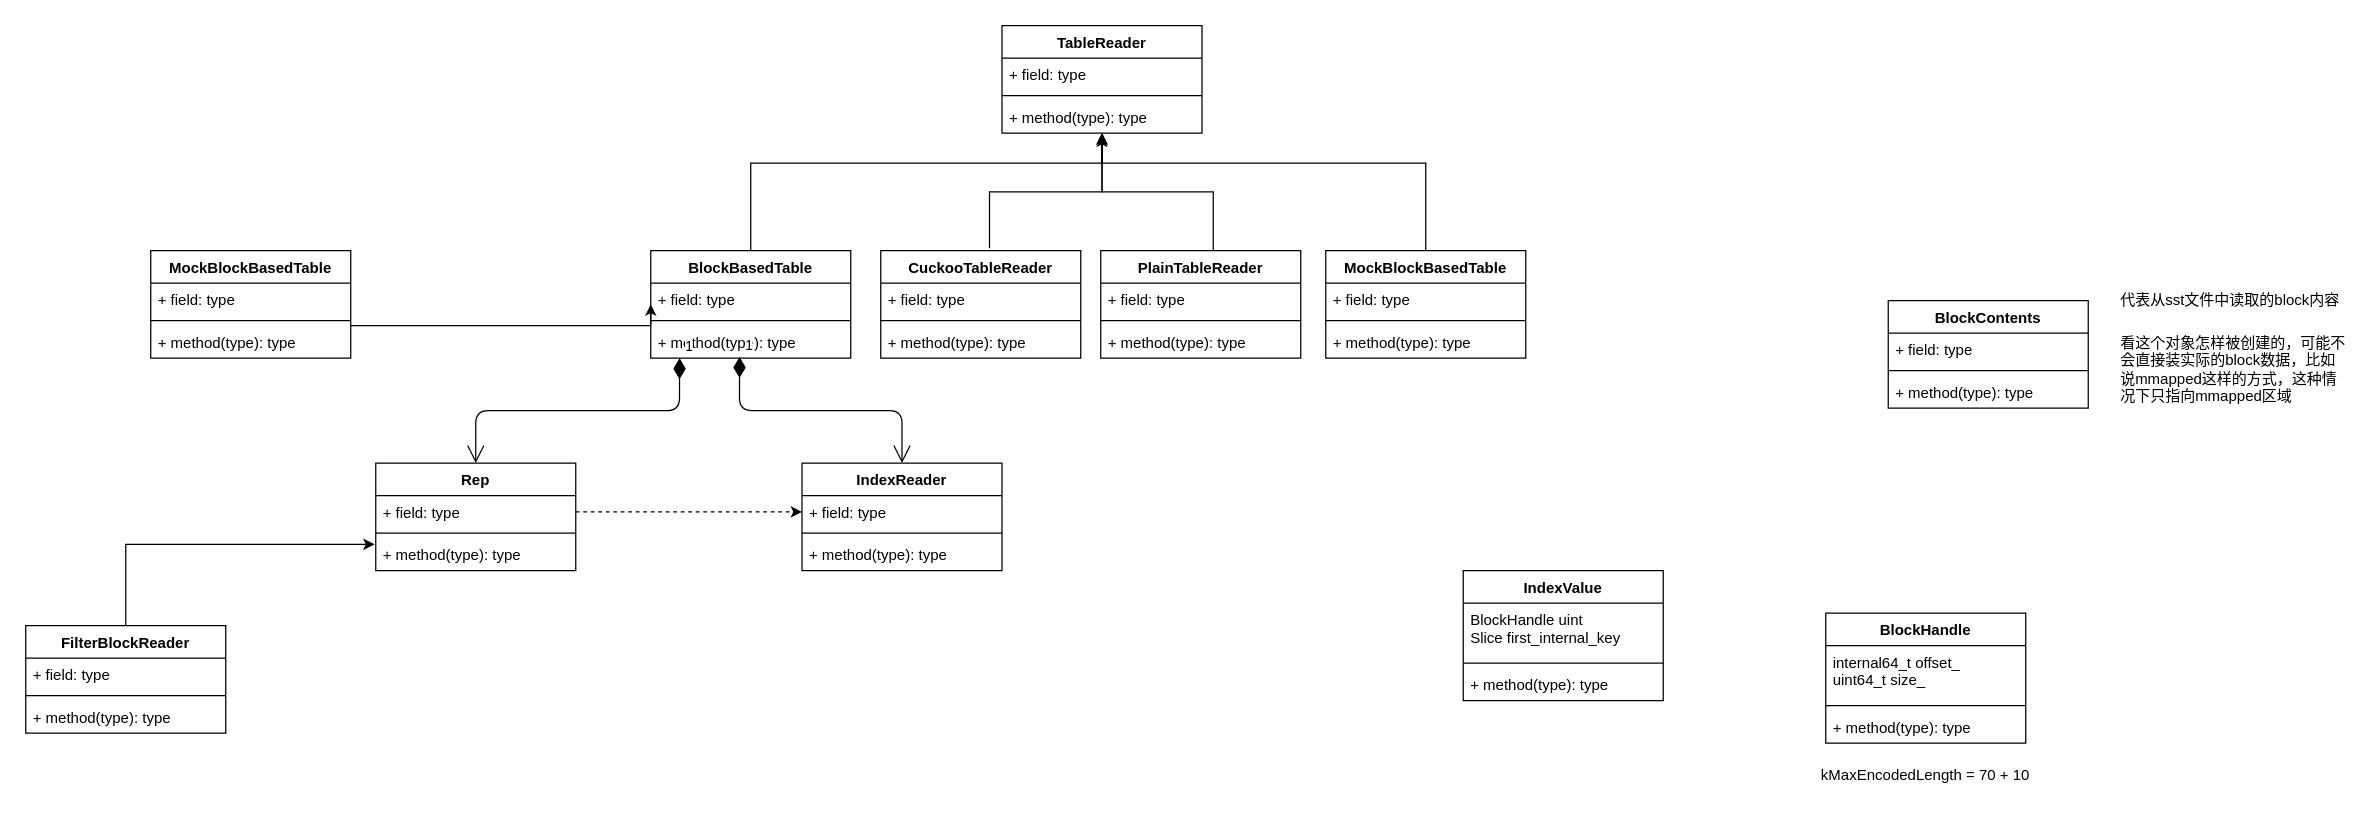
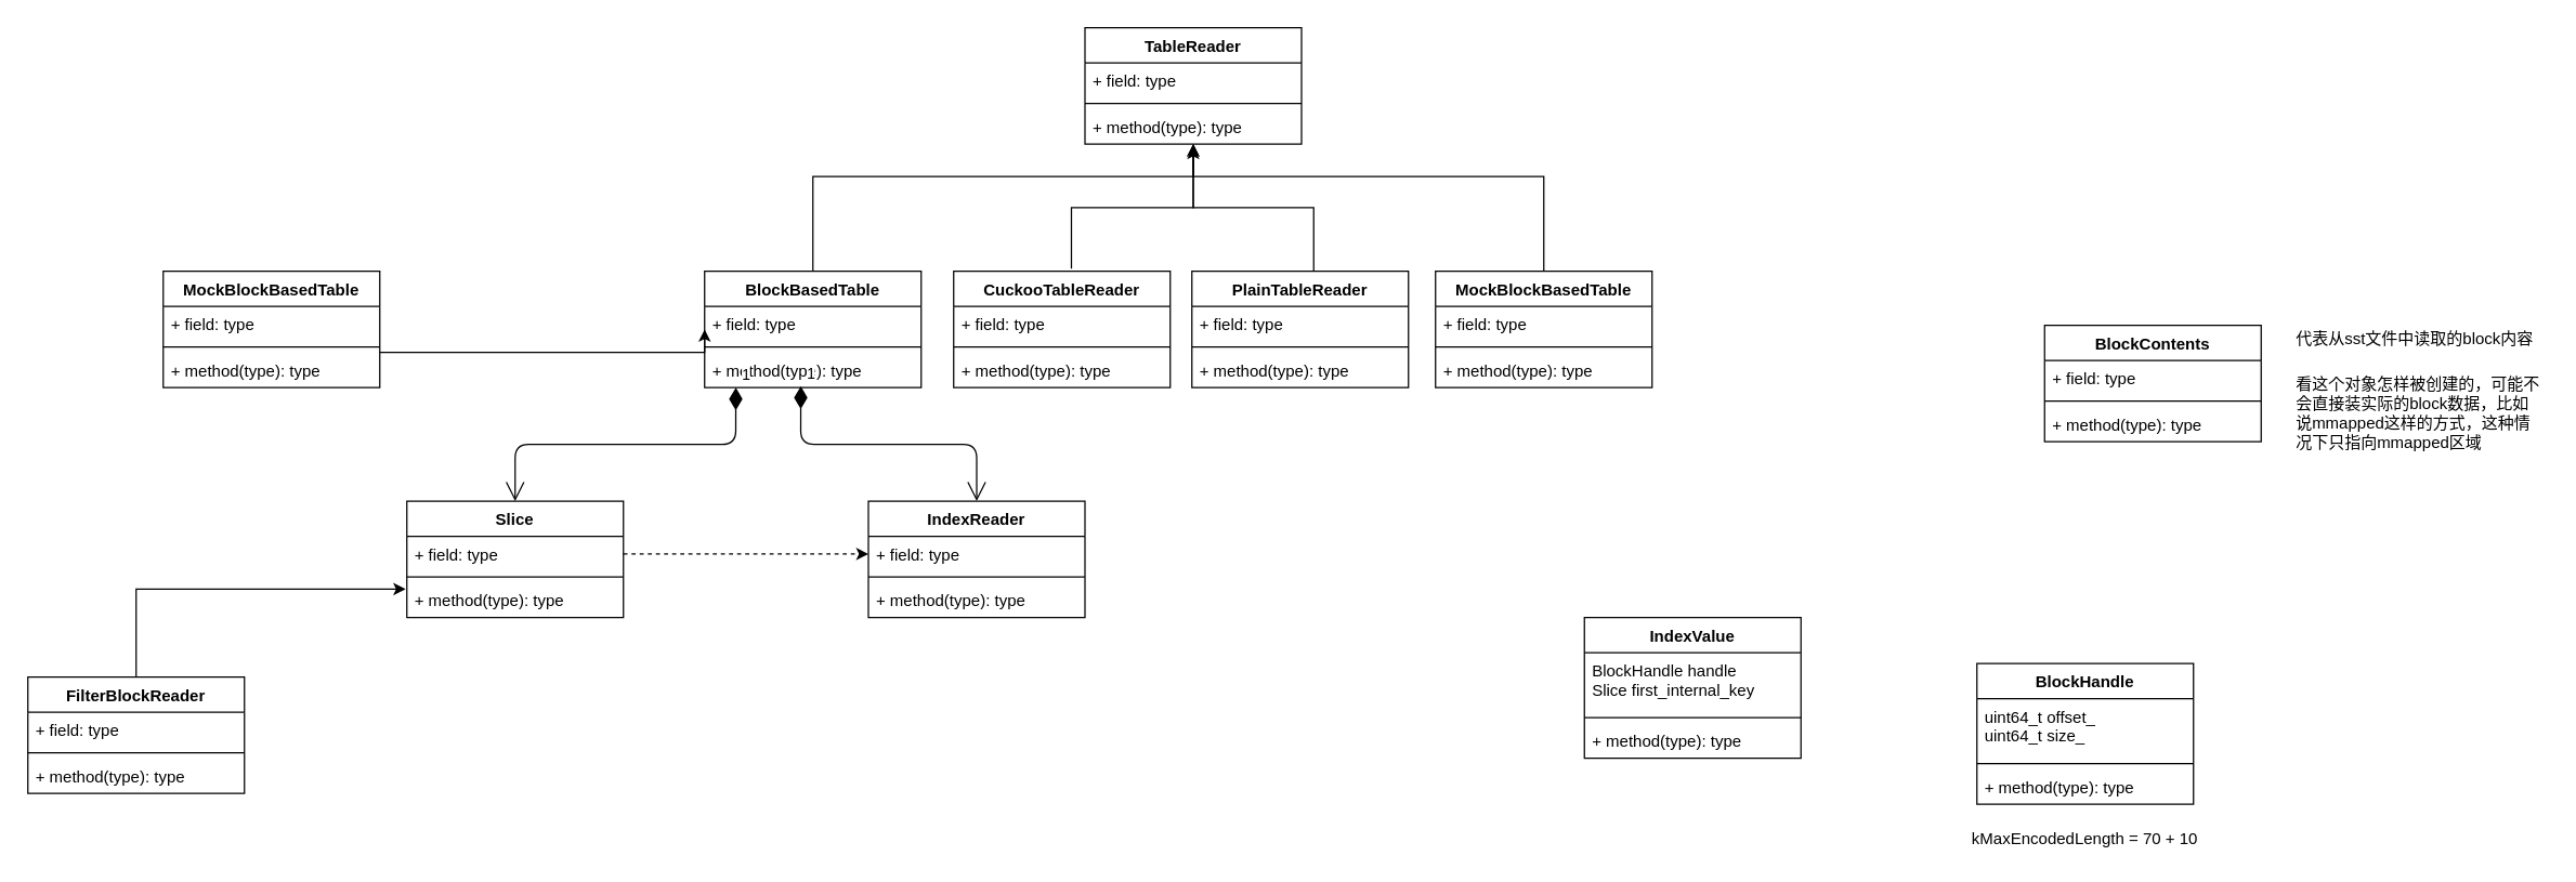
- <mxCell id="51" value="&lt;h1&gt;&lt;span style=&quot;font-weight: normal&quot;&gt;&lt;font style=&quot;font-size: 12px&quot;&gt;代表从sst文件中读取的block内容&lt;/font&gt;&lt;/span&gt;&lt;/h1&gt;&lt;div&gt;看这个对象怎样被创建的，可能不会直接装实际的block数据，比如说mmapped这样的方式，这种情况下只指向mmapped区域&lt;/div&gt;" style="text;html=1;strokeColor=none;fillColor=none;spacing=5;spacingTop=-20;whiteSpace=wrap;overflow=hidden;rounded=0;" vertex="1" parent="1"><mxGeometry x="1691" y="216" width="190" height="120" as="geometry" /></mxCell>
+ <mxCell id="51" value="&lt;h1&gt;&lt;span style=&quot;font-weight: normal&quot;&gt;&lt;font style=&quot;font-size: 12px&quot;&gt;代表从sst文件中读取的block内容&lt;/font&gt;&lt;/span&gt;&lt;/h1&gt;&lt;div&gt;看这个对象怎样被创建的，可能不会直接装实际的block数据，比如说mmapped这样的方式，这种情况下只指向mmapped区域&lt;/div&gt;" style="text;html=1;strokeColor=none;fillColor=none;spacing=5;spacingTop=-20;whiteSpace=wrap;overflow=hidden;rounded=0;" vertex="1" parent="1"><mxGeometry x="1691" y="226" width="190" height="120" as="geometry" /></mxCell>
- <mxCell id="36" value="Rep" style="swimlane;fontStyle=1;align=center;verticalAlign=top;childLayout=stackLayout;horizontal=1;startSize=26;horizontalStack=0;resizeParent=1;resizeParentMax=0;resizeLast=0;collapsible=1;marginBottom=0;" vertex="1" parent="1"><mxGeometry x="300" y="370" width="160" height="86" as="geometry" /></mxCell>
+ <mxCell id="36" value="Slice" style="swimlane;fontStyle=1;align=center;verticalAlign=top;childLayout=stackLayout;horizontal=1;startSize=26;horizontalStack=0;resizeParent=1;resizeParentMax=0;resizeLast=0;collapsible=1;marginBottom=0;" vertex="1" parent="1"><mxGeometry x="300" y="370" width="160" height="86" as="geometry" /></mxCell>
- <mxCell id="59" value="BlockHandle uint&#10;Slice first_internal_key" style="text;strokeColor=none;fillColor=none;align=left;verticalAlign=top;spacingLeft=4;spacingRight=4;overflow=hidden;rotatable=0;points=[[0,0.5],[1,0.5]];portConstraint=eastwest;" vertex="1" parent="58"><mxGeometry y="26" width="160" height="44" as="geometry" /></mxCell>
+ <mxCell id="59" value="BlockHandle handle&#10;Slice first_internal_key" style="text;strokeColor=none;fillColor=none;align=left;verticalAlign=top;spacingLeft=4;spacingRight=4;overflow=hidden;rotatable=0;points=[[0,0.5],[1,0.5]];portConstraint=eastwest;" vertex="1" parent="58"><mxGeometry y="26" width="160" height="44" as="geometry" /></mxCell>
- <mxCell id="54" value="internal64_t offset_&#10;uint64_t size_&#10;" style="text;strokeColor=none;fillColor=none;align=left;verticalAlign=top;spacingLeft=4;spacingRight=4;overflow=hidden;rotatable=0;points=[[0,0.5],[1,0.5]];portConstraint=eastwest;" vertex="1" parent="53"><mxGeometry y="26" width="160" height="44" as="geometry" /></mxCell>
+ <mxCell id="54" value="uint64_t offset_&#10;uint64_t size_&#10;" style="text;strokeColor=none;fillColor=none;align=left;verticalAlign=top;spacingLeft=4;spacingRight=4;overflow=hidden;rotatable=0;points=[[0,0.5],[1,0.5]];portConstraint=eastwest;" vertex="1" parent="53"><mxGeometry y="26" width="160" height="44" as="geometry" /></mxCell>
